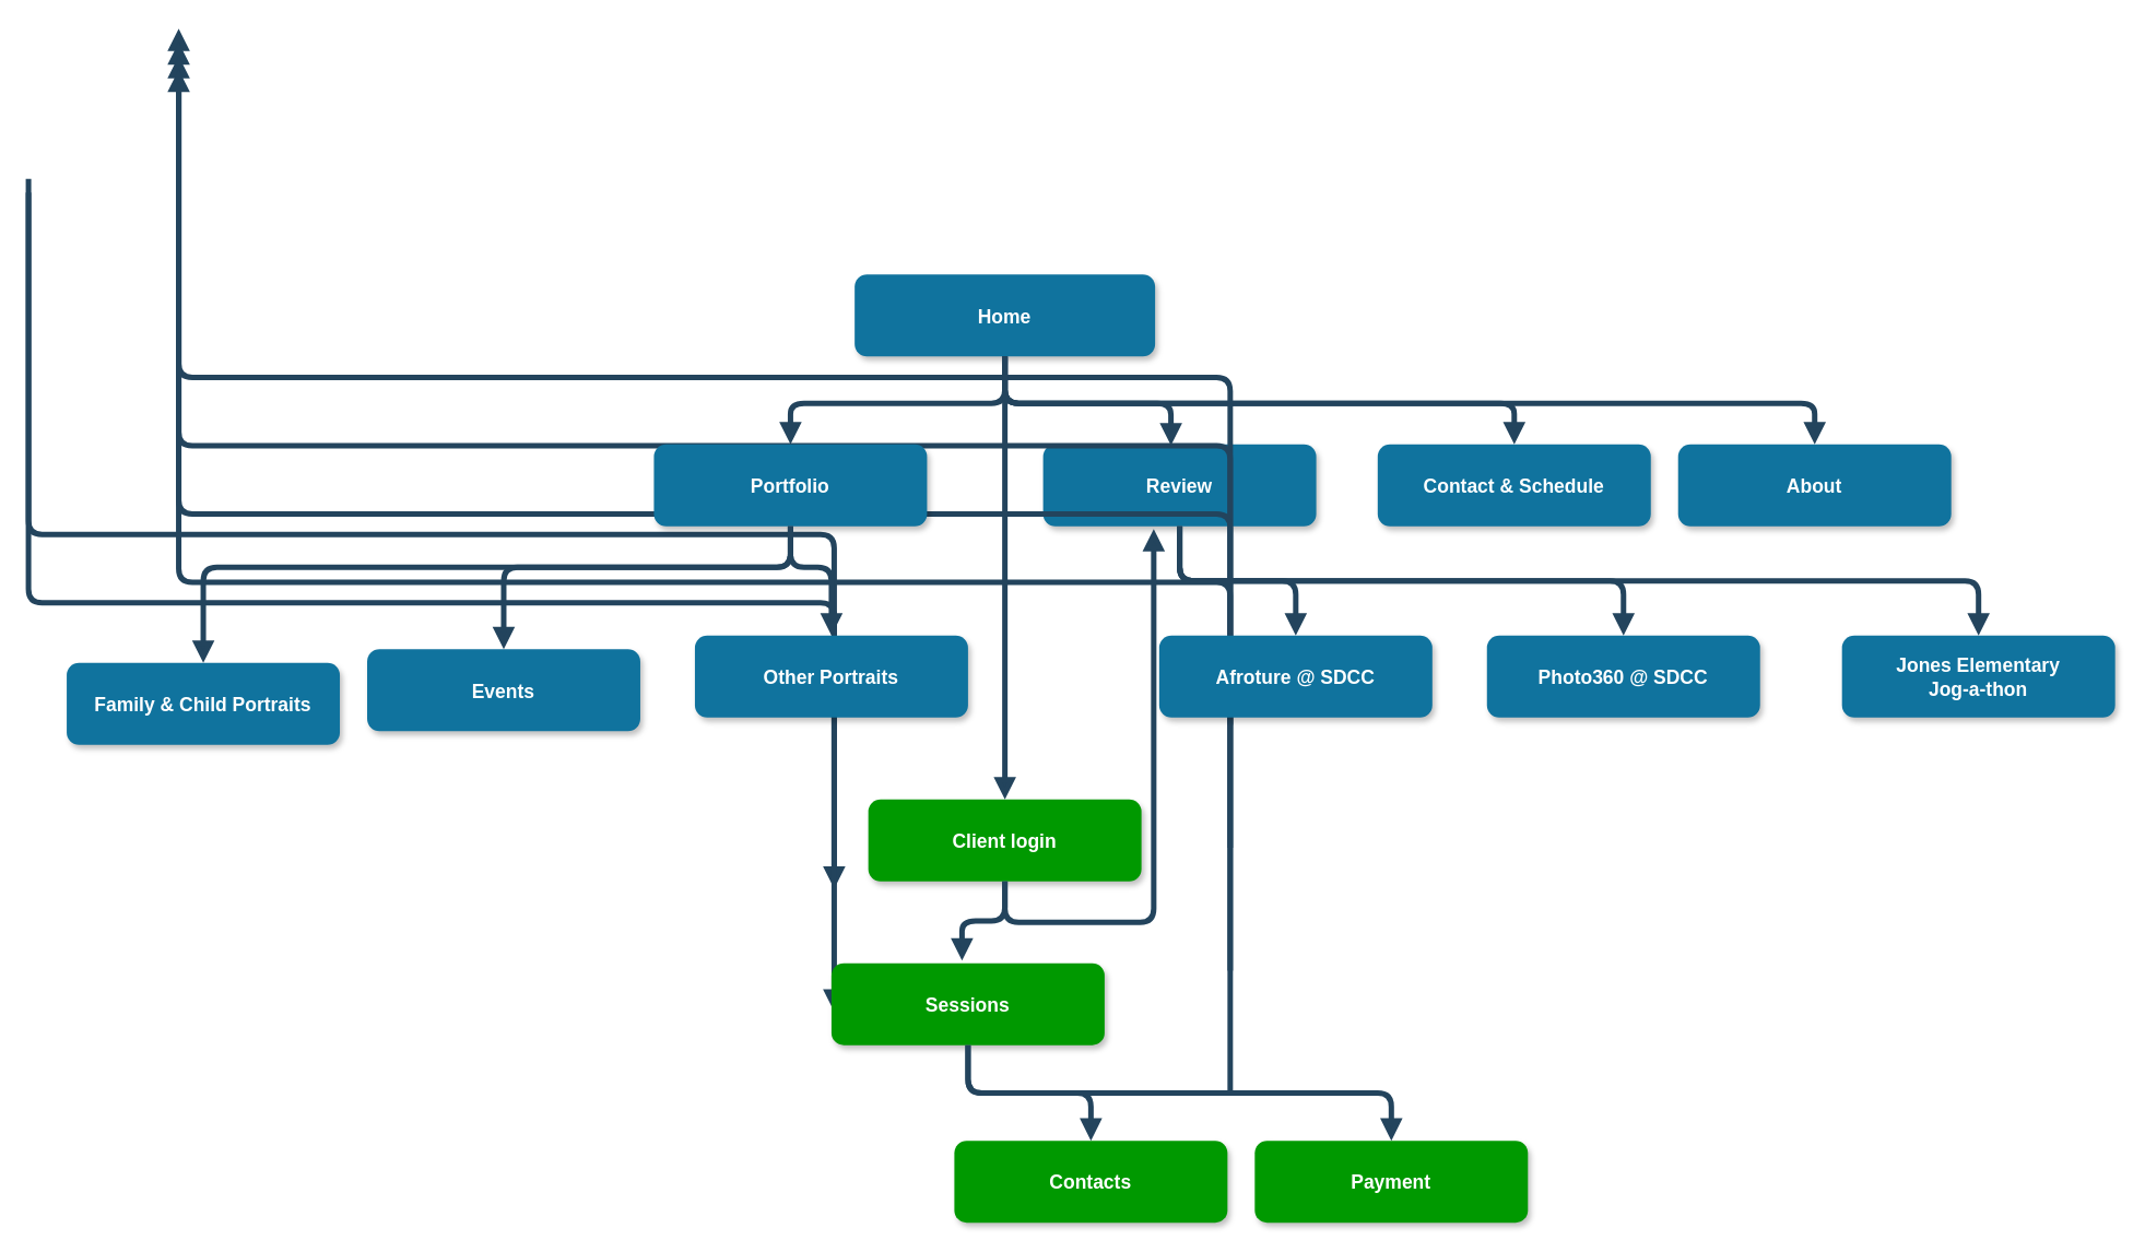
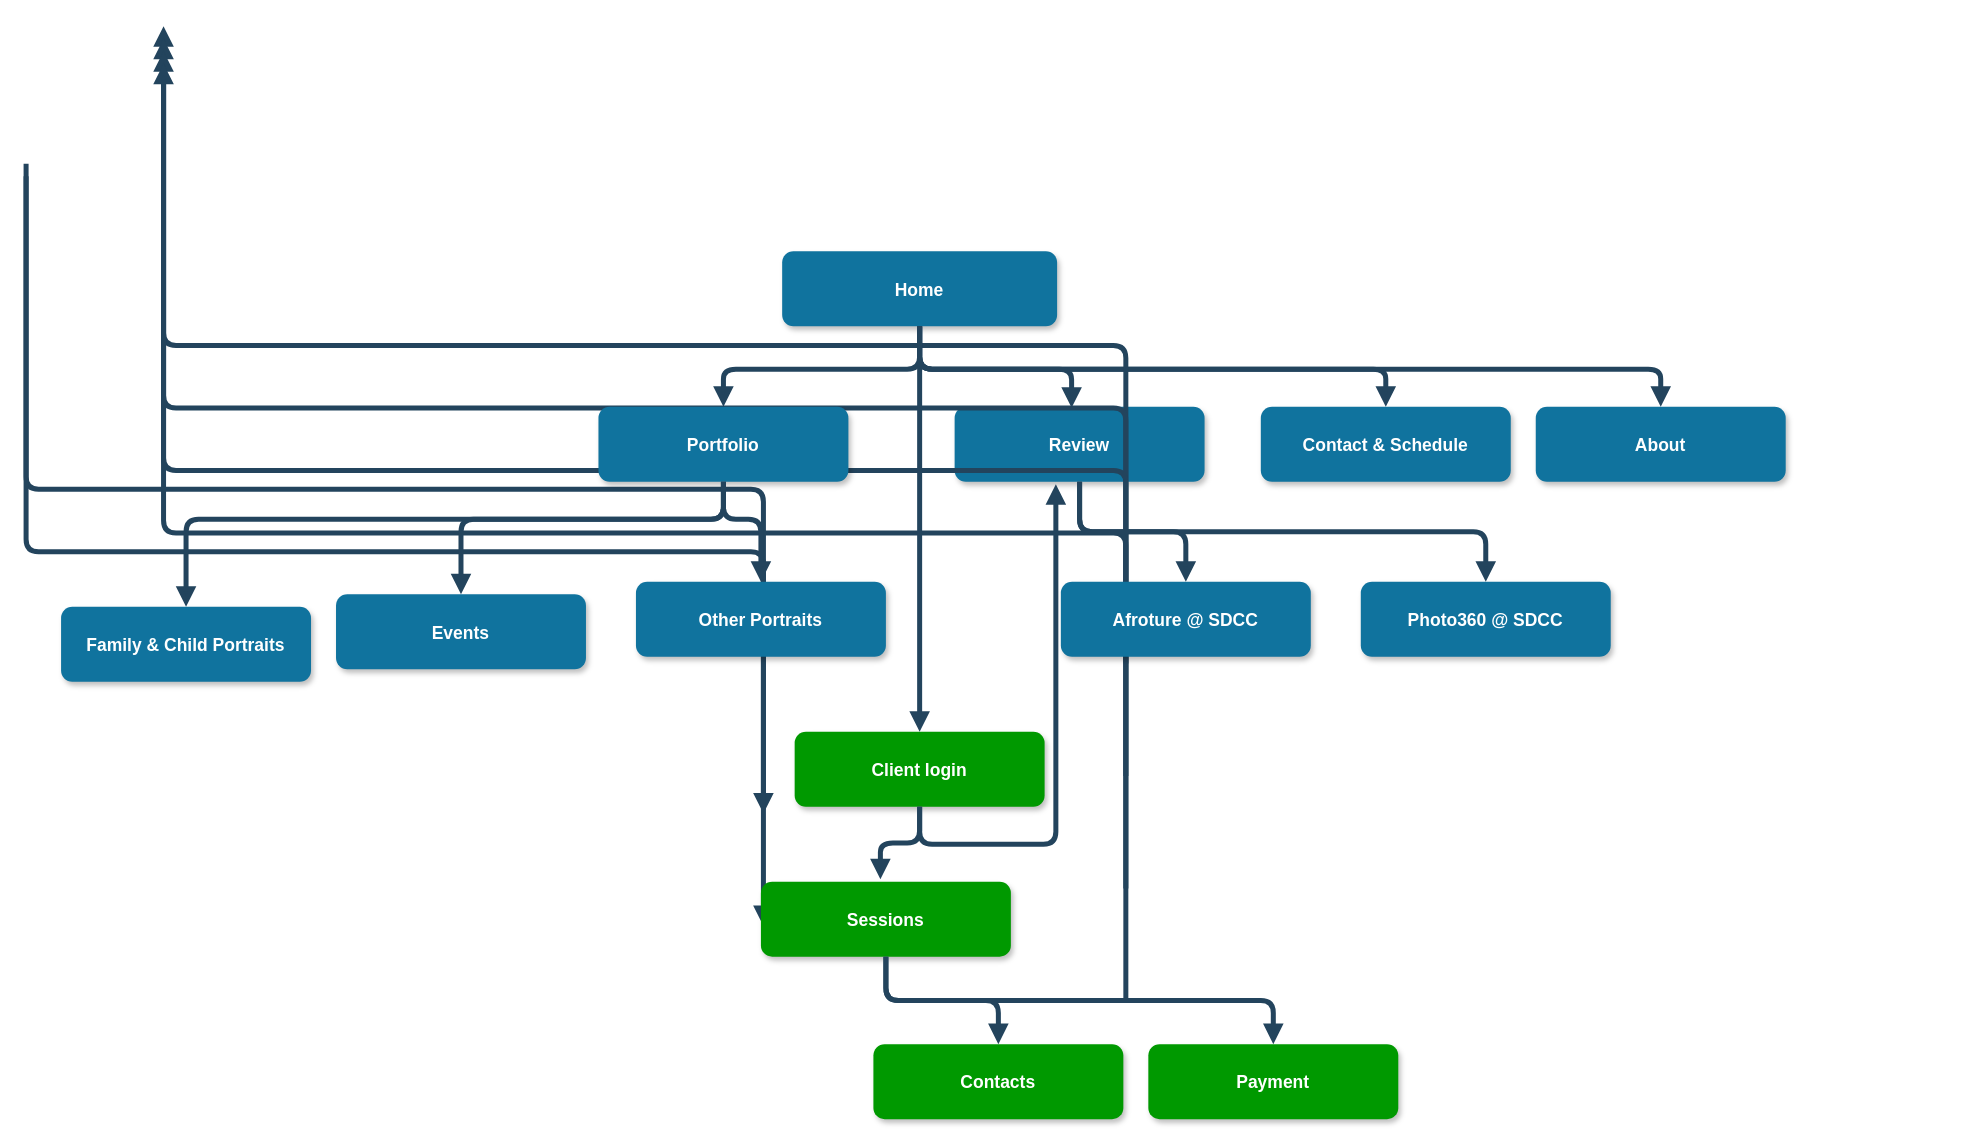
- <mxCell id="27" value="" style="edgeStyle=elbowEdgeStyle;elbow=vertical;strokeWidth=4;endArrow=block;endFill=1;fontStyle=1;strokeColor=#23445D;entryX=0.5;entryY=0;entryDx=0;entryDy=0;exitX=0.5;exitY=1;exitDx=0;exitDy=0;" edge="1" parent="1" source="5" target="26"><mxGeometry x="22" y="165.5" width="100" height="100" as="geometry"><mxPoint x="820" y="395" as="sourcePoint" /><mxPoint x="1128" y="475" as="targetPoint" /><Array as="points" /></mxGeometry></mxCell>
- <mxCell id="26" value="Jones Elementary &#10;Jog-a-thon" style="rounded=1;fillColor=#10739E;strokeColor=none;shadow=1;gradientColor=none;fontStyle=1;fontColor=#FFFFFF;fontSize=14;" vertex="1" parent="1"><mxGeometry x="1348" y="465" width="200" height="60" as="geometry" /></mxCell>
